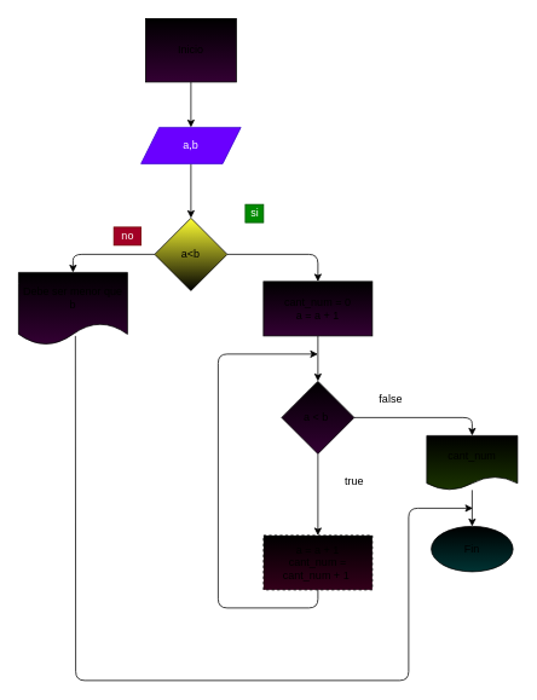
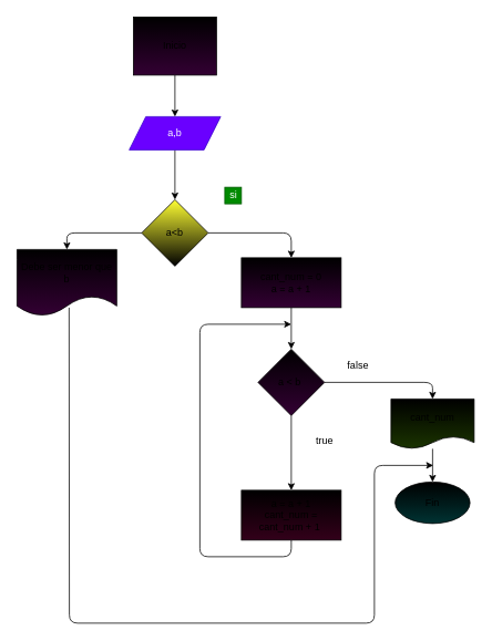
- <mxCell id="14" value="no" style="text;html=1;align=center;verticalAlign=middle;resizable=0;points=[];autosize=1;strokeColor=#6F0000;fillColor=#a20025;fontColor=#ffffff;" vertex="1" parent="1"><mxGeometry x="125" y="250" width="30" height="20" as="geometry" /></mxCell>
- <mxCell id="20" value="a = a + 1&lt;br&gt;cant_num = cant_num + 1&amp;nbsp;" style="whiteSpace=wrap;html=1;fillColor=#000000;gradientColor=#33001A;dashed=1;" vertex="1" parent="1"><mxGeometry x="290" y="590" width="120" height="60" as="geometry" /></mxCell>
+ <mxCell id="20" value="a = a + 1&lt;br&gt;cant_num = cant_num + 1&amp;nbsp;" style="whiteSpace=wrap;html=1;fillColor=#000000;gradientColor=#33001A;" vertex="1" parent="1"><mxGeometry x="290" y="590" width="120" height="60" as="geometry" /></mxCell>
